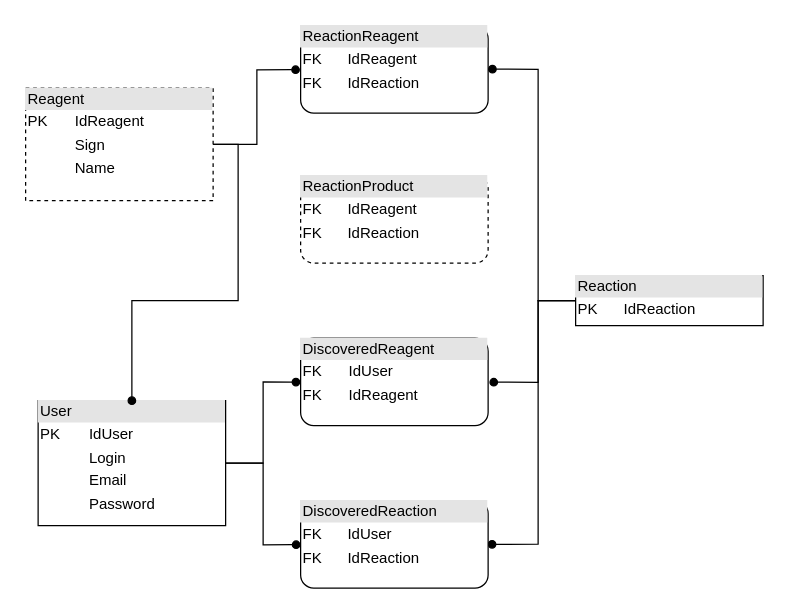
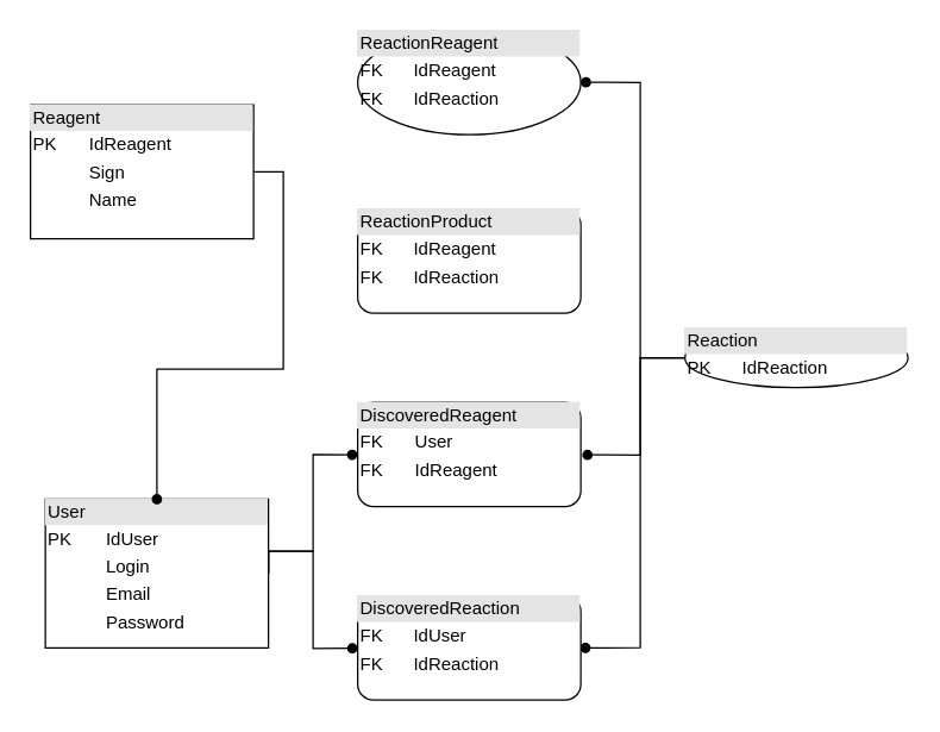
- <mxCell id="4" value="&lt;div style=&quot;box-sizing:border-box;width:100%;background:#e4e4e4;padding:2px;&quot;&gt;ReactionReagent&lt;/div&gt;&lt;table style=&quot;width:100%;font-size:1em;&quot; cellpadding=&quot;2&quot; cellspacing=&quot;0&quot;&gt;&lt;tbody&gt;&lt;tr&gt;&lt;td&gt;FK&lt;/td&gt;&lt;td&gt;IdReagent&lt;/td&gt;&lt;/tr&gt;&lt;tr&gt;&lt;td&gt;FK&lt;/td&gt;&lt;td&gt;IdReaction&lt;/td&gt;&lt;/tr&gt;&lt;/tbody&gt;&lt;/table&gt;" style="verticalAlign=top;align=left;overflow=fill;html=1;whiteSpace=wrap;rounded=1;" vertex="1" parent="1"><mxGeometry x="240" y="20" width="150" height="70" as="geometry" /></mxCell>
+ <mxCell id="4" value="&lt;div style=&quot;box-sizing:border-box;width:100%;background:#e4e4e4;padding:2px;&quot;&gt;ReactionReagent&lt;/div&gt;&lt;table style=&quot;width:100%;font-size:1em;&quot; cellpadding=&quot;2&quot; cellspacing=&quot;0&quot;&gt;&lt;tbody&gt;&lt;tr&gt;&lt;td&gt;FK&lt;/td&gt;&lt;td&gt;IdReagent&lt;/td&gt;&lt;/tr&gt;&lt;tr&gt;&lt;td&gt;FK&lt;/td&gt;&lt;td&gt;IdReaction&lt;/td&gt;&lt;/tr&gt;&lt;/tbody&gt;&lt;/table&gt;" style="ellipse;verticalAlign=top;align=left;overflow=fill;html=1;whiteSpace=wrap;" vertex="1" parent="1"><mxGeometry x="240" y="20" width="150" height="70" as="geometry" /></mxCell>
- <mxCell id="2" style="edgeStyle=orthogonalEdgeStyle;rounded=0;orthogonalLoop=1;jettySize=auto;html=1;endArrow=oval;endFill=1;entryX=-0.027;entryY=0.504;entryDx=0;entryDy=0;entryPerimeter=0;" edge="1" parent="1" source="3" target="4"><mxGeometry relative="1" as="geometry"><mxPoint x="205" y="55" as="targetPoint" /></mxGeometry></mxCell>
- <mxCell id="3" value="&lt;div style=&quot;box-sizing:border-box;width:100%;background:#e4e4e4;padding:2px;&quot;&gt;Reagent&lt;/div&gt;&lt;table style=&quot;width:100%;font-size:1em;&quot; cellpadding=&quot;2&quot; cellspacing=&quot;0&quot;&gt;&lt;tbody&gt;&lt;tr&gt;&lt;td&gt;PK&lt;/td&gt;&lt;td&gt;IdReagent&lt;/td&gt;&lt;/tr&gt;&lt;tr&gt;&lt;td&gt;&lt;br&gt;&lt;/td&gt;&lt;td&gt;Sign&lt;/td&gt;&lt;/tr&gt;&lt;tr&gt;&lt;td&gt;&lt;/td&gt;&lt;td&gt;Name&lt;/td&gt;&lt;/tr&gt;&lt;/tbody&gt;&lt;/table&gt;" style="verticalAlign=top;align=left;overflow=fill;html=1;whiteSpace=wrap;dashed=1;" vertex="1" parent="1"><mxGeometry x="20" y="70" width="150" height="90" as="geometry" /></mxCell>
+ <mxCell id="3" value="&lt;div style=&quot;box-sizing:border-box;width:100%;background:#e4e4e4;padding:2px;&quot;&gt;Reagent&lt;/div&gt;&lt;table style=&quot;width:100%;font-size:1em;&quot; cellpadding=&quot;2&quot; cellspacing=&quot;0&quot;&gt;&lt;tbody&gt;&lt;tr&gt;&lt;td&gt;PK&lt;/td&gt;&lt;td&gt;IdReagent&lt;/td&gt;&lt;/tr&gt;&lt;tr&gt;&lt;td&gt;&lt;br&gt;&lt;/td&gt;&lt;td&gt;Sign&lt;/td&gt;&lt;/tr&gt;&lt;tr&gt;&lt;td&gt;&lt;/td&gt;&lt;td&gt;Name&lt;/td&gt;&lt;/tr&gt;&lt;/tbody&gt;&lt;/table&gt;" style="verticalAlign=top;align=left;overflow=fill;html=1;whiteSpace=wrap;" vertex="1" parent="1"><mxGeometry x="20" y="70" width="150" height="90" as="geometry" /></mxCell>
- <mxCell id="5" value="&lt;div style=&quot;box-sizing:border-box;width:100%;background:#e4e4e4;padding:2px;&quot;&gt;ReactionProduct&lt;/div&gt;&lt;table style=&quot;width:100%;font-size:1em;&quot; cellpadding=&quot;2&quot; cellspacing=&quot;0&quot;&gt;&lt;tbody&gt;&lt;tr&gt;&lt;td&gt;FK&lt;/td&gt;&lt;td&gt;IdReagent&lt;/td&gt;&lt;/tr&gt;&lt;tr&gt;&lt;td&gt;FK&lt;/td&gt;&lt;td&gt;IdReaction&lt;/td&gt;&lt;/tr&gt;&lt;/tbody&gt;&lt;/table&gt;" style="verticalAlign=top;align=left;overflow=fill;html=1;whiteSpace=wrap;rounded=1;dashed=1;" vertex="1" parent="1"><mxGeometry x="240" y="140" width="150" height="70" as="geometry" /></mxCell>
+ <mxCell id="5" value="&lt;div style=&quot;box-sizing:border-box;width:100%;background:#e4e4e4;padding:2px;&quot;&gt;ReactionProduct&lt;/div&gt;&lt;table style=&quot;width:100%;font-size:1em;&quot; cellpadding=&quot;2&quot; cellspacing=&quot;0&quot;&gt;&lt;tbody&gt;&lt;tr&gt;&lt;td&gt;FK&lt;/td&gt;&lt;td&gt;IdReagent&lt;/td&gt;&lt;/tr&gt;&lt;tr&gt;&lt;td&gt;FK&lt;/td&gt;&lt;td&gt;IdReaction&lt;/td&gt;&lt;/tr&gt;&lt;/tbody&gt;&lt;/table&gt;" style="verticalAlign=top;align=left;overflow=fill;html=1;whiteSpace=wrap;rounded=1;" vertex="1" parent="1"><mxGeometry x="240" y="140" width="150" height="70" as="geometry" /></mxCell>
- <mxCell id="6" value="&lt;div style=&quot;box-sizing:border-box;width:100%;background:#e4e4e4;padding:2px;&quot;&gt;Reaction&lt;/div&gt;&lt;table style=&quot;width:100%;font-size:1em;&quot; cellpadding=&quot;2&quot; cellspacing=&quot;0&quot;&gt;&lt;tbody&gt;&lt;tr&gt;&lt;td&gt;PK&lt;/td&gt;&lt;td&gt;IdReaction&lt;/td&gt;&lt;/tr&gt;&lt;tr&gt;&lt;td&gt;&lt;br&gt;&lt;/td&gt;&lt;td&gt;&lt;br&gt;&lt;/td&gt;&lt;/tr&gt;&lt;tr&gt;&lt;td&gt;&lt;br&gt;&lt;/td&gt;&lt;td&gt;&lt;br&gt;&lt;/td&gt;&lt;/tr&gt;&lt;/tbody&gt;&lt;/table&gt;" style="verticalAlign=top;align=left;overflow=fill;html=1;whiteSpace=wrap;" vertex="1" parent="1"><mxGeometry x="460" y="220" width="150" height="40" as="geometry" /></mxCell>
+ <mxCell id="6" value="&lt;div style=&quot;box-sizing:border-box;width:100%;background:#e4e4e4;padding:2px;&quot;&gt;Reaction&lt;/div&gt;&lt;table style=&quot;width:100%;font-size:1em;&quot; cellpadding=&quot;2&quot; cellspacing=&quot;0&quot;&gt;&lt;tbody&gt;&lt;tr&gt;&lt;td&gt;PK&lt;/td&gt;&lt;td&gt;IdReaction&lt;/td&gt;&lt;/tr&gt;&lt;tr&gt;&lt;td&gt;&lt;br&gt;&lt;/td&gt;&lt;td&gt;&lt;br&gt;&lt;/td&gt;&lt;/tr&gt;&lt;tr&gt;&lt;td&gt;&lt;br&gt;&lt;/td&gt;&lt;td&gt;&lt;br&gt;&lt;/td&gt;&lt;/tr&gt;&lt;/tbody&gt;&lt;/table&gt;" style="ellipse;verticalAlign=top;align=left;overflow=fill;html=1;whiteSpace=wrap;" vertex="1" parent="1"><mxGeometry x="460" y="220" width="150" height="40" as="geometry" /></mxCell>
- <mxCell id="14" value="&lt;div style=&quot;box-sizing:border-box;width:100%;background:#e4e4e4;padding:2px;&quot;&gt;DiscoveredReagent&lt;/div&gt;&lt;table style=&quot;width:100%;font-size:1em;&quot; cellpadding=&quot;2&quot; cellspacing=&quot;0&quot;&gt;&lt;tbody&gt;&lt;tr&gt;&lt;td&gt;FK&lt;/td&gt;&lt;td&gt;IdUser&lt;/td&gt;&lt;/tr&gt;&lt;tr&gt;&lt;td&gt;FK&lt;/td&gt;&lt;td&gt;IdReagent&lt;/td&gt;&lt;/tr&gt;&lt;/tbody&gt;&lt;/table&gt;" style="verticalAlign=top;align=left;overflow=fill;html=1;whiteSpace=wrap;rounded=1;" vertex="1" parent="1"><mxGeometry x="240" y="270" width="150" height="70" as="geometry" /></mxCell>
+ <mxCell id="14" value="&lt;div style=&quot;box-sizing:border-box;width:100%;background:#e4e4e4;padding:2px;&quot;&gt;DiscoveredReagent&lt;/div&gt;&lt;table style=&quot;width:100%;font-size:1em;&quot; cellpadding=&quot;2&quot; cellspacing=&quot;0&quot;&gt;&lt;tbody&gt;&lt;tr&gt;&lt;td&gt;FK&lt;/td&gt;&lt;td&gt;User&lt;/td&gt;&lt;/tr&gt;&lt;tr&gt;&lt;td&gt;FK&lt;/td&gt;&lt;td&gt;IdReagent&lt;/td&gt;&lt;/tr&gt;&lt;/tbody&gt;&lt;/table&gt;" style="verticalAlign=top;align=left;overflow=fill;html=1;whiteSpace=wrap;rounded=1;" vertex="1" parent="1"><mxGeometry x="240" y="270" width="150" height="70" as="geometry" /></mxCell>
- <mxCell id="7" value="&lt;div style=&quot;box-sizing:border-box;width:100%;background:#e4e4e4;padding:2px;&quot;&gt;User&lt;/div&gt;&lt;table style=&quot;width:100%;font-size:1em;&quot; cellpadding=&quot;2&quot; cellspacing=&quot;0&quot;&gt;&lt;tbody&gt;&lt;tr&gt;&lt;td&gt;PK&lt;/td&gt;&lt;td&gt;IdUser&lt;/td&gt;&lt;/tr&gt;&lt;tr&gt;&lt;td&gt;&lt;br&gt;&lt;/td&gt;&lt;td&gt;Login&lt;/td&gt;&lt;/tr&gt;&lt;tr&gt;&lt;td&gt;&lt;/td&gt;&lt;td&gt;Email&lt;/td&gt;&lt;/tr&gt;&lt;tr&gt;&lt;td&gt;&lt;br&gt;&lt;/td&gt;&lt;td&gt;Password&lt;/td&gt;&lt;/tr&gt;&lt;/tbody&gt;&lt;/table&gt;" style="verticalAlign=top;align=left;overflow=fill;html=1;whiteSpace=wrap;" vertex="1" parent="1"><mxGeometry x="30" y="320" width="150" height="100" as="geometry" /></mxCell>
+ <mxCell id="7" value="&lt;div style=&quot;box-sizing:border-box;width:100%;background:#e4e4e4;padding:2px;&quot;&gt;User&lt;/div&gt;&lt;table style=&quot;width:100%;font-size:1em;&quot; cellpadding=&quot;2&quot; cellspacing=&quot;0&quot;&gt;&lt;tbody&gt;&lt;tr&gt;&lt;td&gt;PK&lt;/td&gt;&lt;td&gt;IdUser&lt;/td&gt;&lt;/tr&gt;&lt;tr&gt;&lt;td&gt;&lt;br&gt;&lt;/td&gt;&lt;td&gt;Login&lt;/td&gt;&lt;/tr&gt;&lt;tr&gt;&lt;td&gt;&lt;/td&gt;&lt;td&gt;Email&lt;/td&gt;&lt;/tr&gt;&lt;tr&gt;&lt;td&gt;&lt;br&gt;&lt;/td&gt;&lt;td&gt;Password&lt;/td&gt;&lt;/tr&gt;&lt;/tbody&gt;&lt;/table&gt;" style="verticalAlign=top;align=left;overflow=fill;html=1;whiteSpace=wrap;" vertex="1" parent="1"><mxGeometry x="30" y="335" width="150" height="100" as="geometry" /></mxCell>
